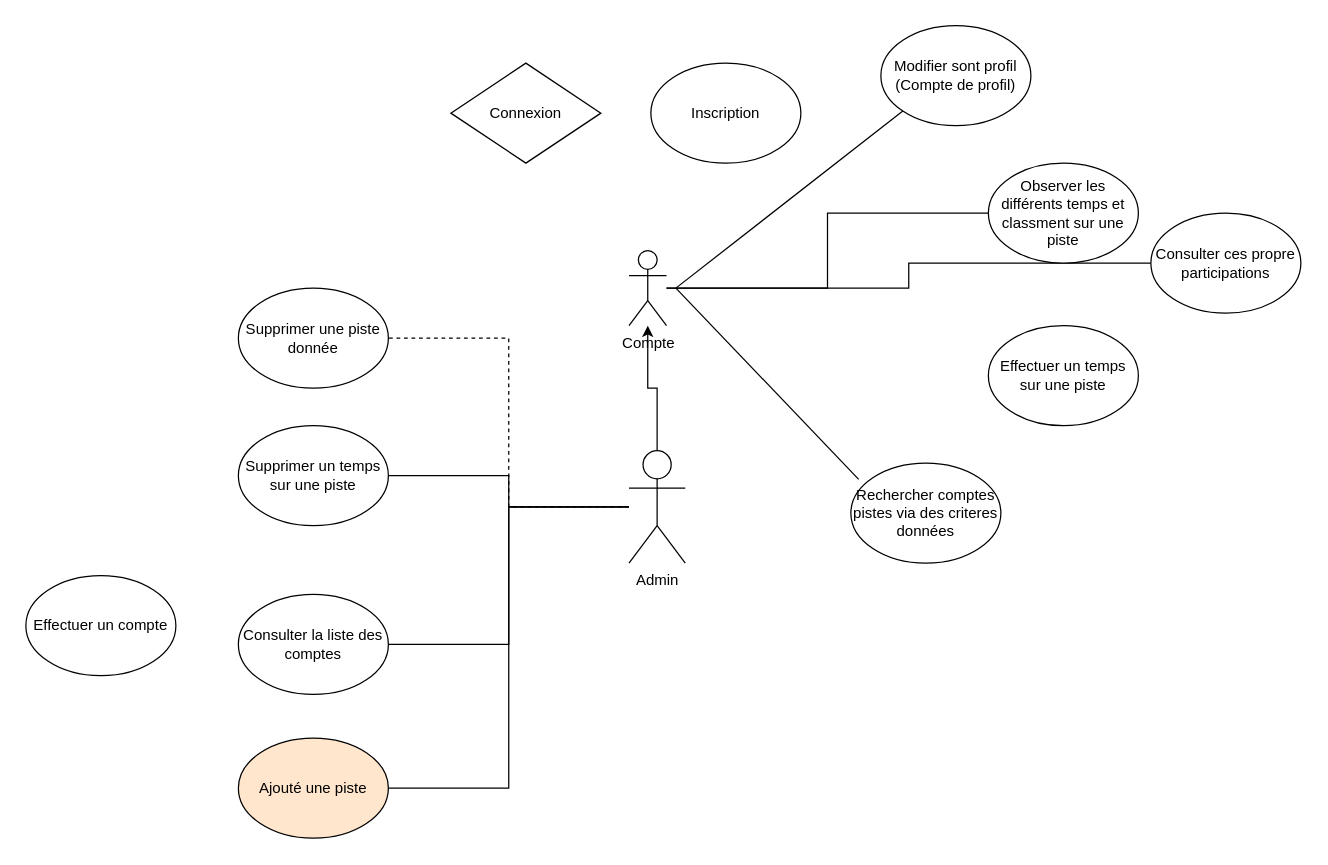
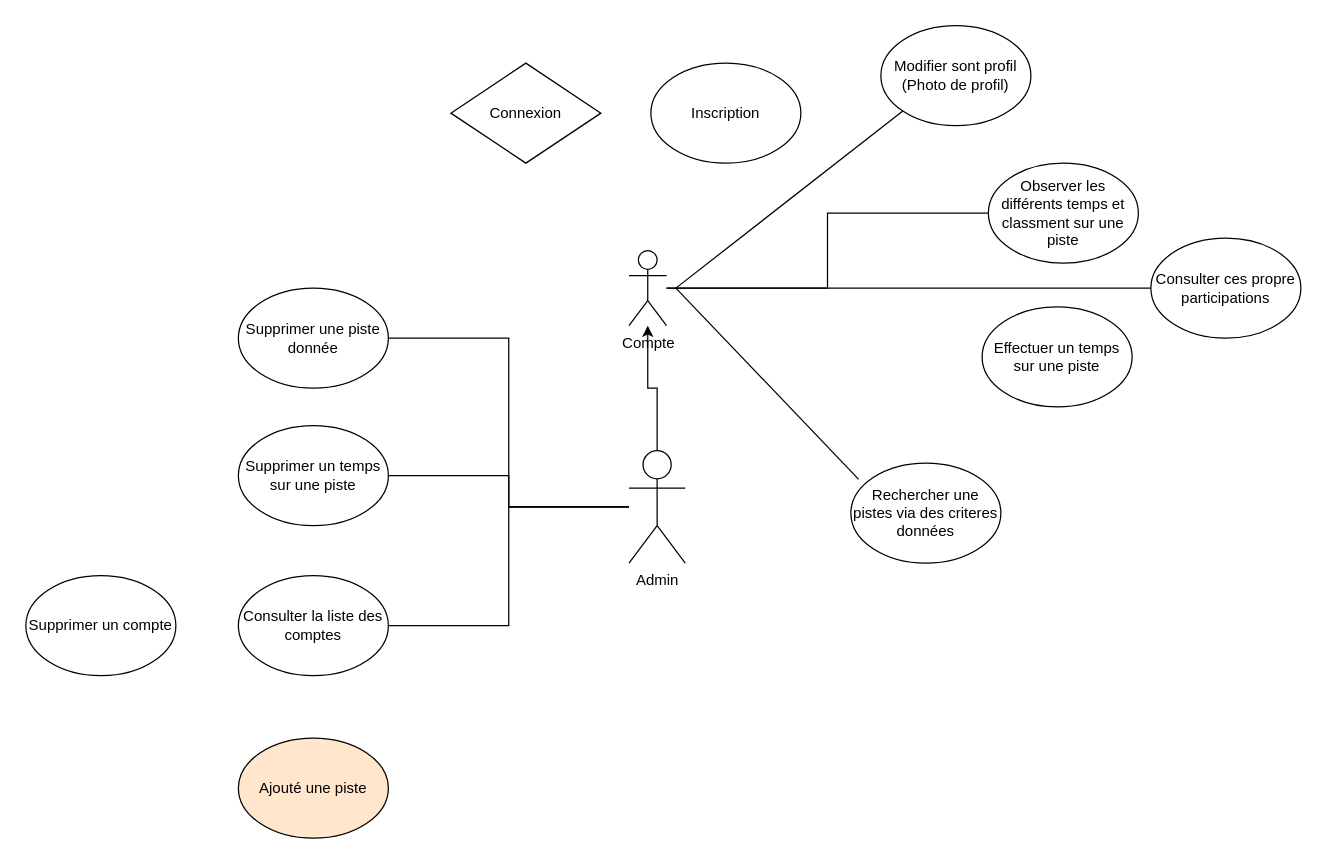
- <mxCell id="21" value="Modifier sont profil&lt;br&gt;(Compte de profil)" style="ellipse;whiteSpace=wrap;html=1;" vertex="1" parent="1"><mxGeometry x="704" y="20" width="120" height="80" as="geometry" /></mxCell>
+ <mxCell id="21" value="Modifier sont profil&lt;br&gt;(Photo de profil)" style="ellipse;whiteSpace=wrap;html=1;" vertex="1" parent="1"><mxGeometry x="704" y="20" width="120" height="80" as="geometry" /></mxCell>
- <mxCell id="15" value="Consulter ces propre participations" style="ellipse;whiteSpace=wrap;html=1;" vertex="1" parent="1"><mxGeometry x="920" y="170" width="120" height="80" as="geometry" /></mxCell>
+ <mxCell id="15" value="Consulter ces propre participations" style="ellipse;whiteSpace=wrap;html=1;" vertex="1" parent="1"><mxGeometry x="920" y="190" width="120" height="80" as="geometry" /></mxCell>
- <mxCell id="10" style="edgeStyle=orthogonalEdgeStyle;rounded=0;orthogonalLoop=1;jettySize=auto;html=1;entryX=1;entryY=0.5;entryDx=0;entryDy=0;endArrow=none;endFill=0;dashed=1;" edge="1" parent="1" source="12" target="18"><mxGeometry relative="1" as="geometry" /></mxCell>
+ <mxCell id="10" style="edgeStyle=orthogonalEdgeStyle;rounded=0;orthogonalLoop=1;jettySize=auto;html=1;entryX=1;entryY=0.5;entryDx=0;entryDy=0;endArrow=none;endFill=0;" edge="1" parent="1" source="12" target="18"><mxGeometry relative="1" as="geometry" /></mxCell>
- <mxCell id="13" value="Effectuer un temps sur une piste" style="ellipse;whiteSpace=wrap;html=1;" vertex="1" parent="1"><mxGeometry x="790" y="260" width="120" height="80" as="geometry" /></mxCell>
+ <mxCell id="13" value="Effectuer un temps sur une piste" style="ellipse;whiteSpace=wrap;html=1;" vertex="1" parent="1"><mxGeometry x="785" y="245" width="120" height="80" as="geometry" /></mxCell>
- <mxCell id="16" value="Rechercher comptes pistes via des criteres données" style="ellipse;whiteSpace=wrap;html=1;" vertex="1" parent="1"><mxGeometry x="680" y="370" width="120" height="80" as="geometry" /></mxCell>
+ <mxCell id="16" value="Rechercher une pistes via des criteres données" style="ellipse;whiteSpace=wrap;html=1;" vertex="1" parent="1"><mxGeometry x="680" y="370" width="120" height="80" as="geometry" /></mxCell>
- <mxCell id="23" value="Effectuer un compte" style="ellipse;whiteSpace=wrap;html=1;" vertex="1" parent="1"><mxGeometry x="20" y="460" width="120" height="80" as="geometry" /></mxCell>
+ <mxCell id="23" value="Supprimer un compte" style="ellipse;whiteSpace=wrap;html=1;" vertex="1" parent="1"><mxGeometry x="20" y="460" width="120" height="80" as="geometry" /></mxCell>
- <mxCell id="24" value="Consulter la liste des comptes" style="ellipse;whiteSpace=wrap;html=1;" vertex="1" parent="1"><mxGeometry x="190" y="475" width="120" height="80" as="geometry" /></mxCell>
+ <mxCell id="24" value="Consulter la liste des comptes" style="ellipse;whiteSpace=wrap;html=1;" vertex="1" parent="1"><mxGeometry x="190" y="460" width="120" height="80" as="geometry" /></mxCell>
- <mxCell id="11" style="edgeStyle=orthogonalEdgeStyle;rounded=0;orthogonalLoop=1;jettySize=auto;html=1;entryX=1;entryY=0.5;entryDx=0;entryDy=0;endArrow=none;endFill=0;" edge="1" parent="1" source="12" target="19"><mxGeometry relative="1" as="geometry" /></mxCell>
